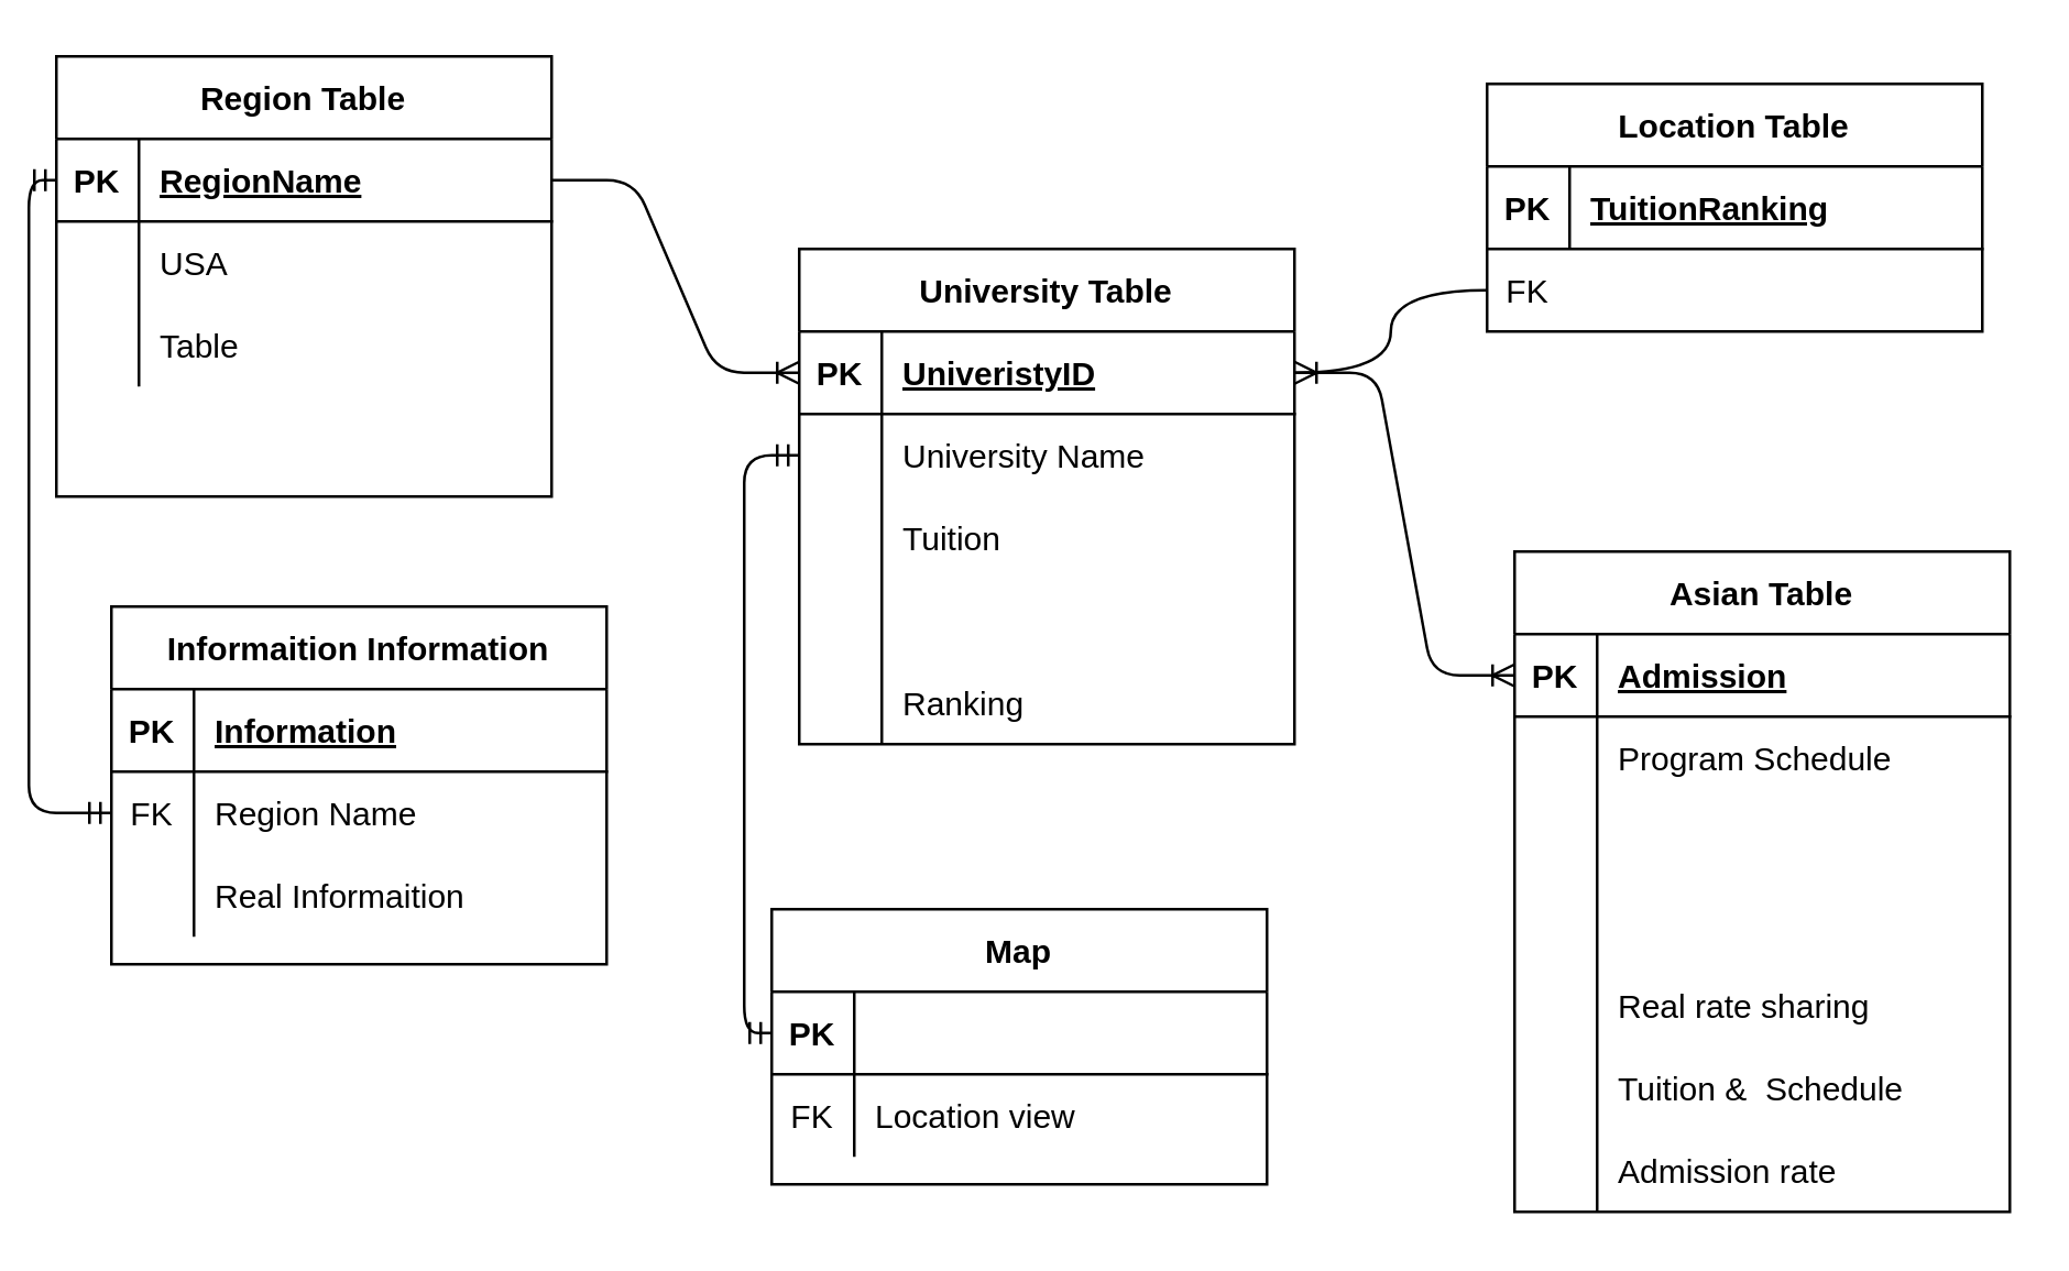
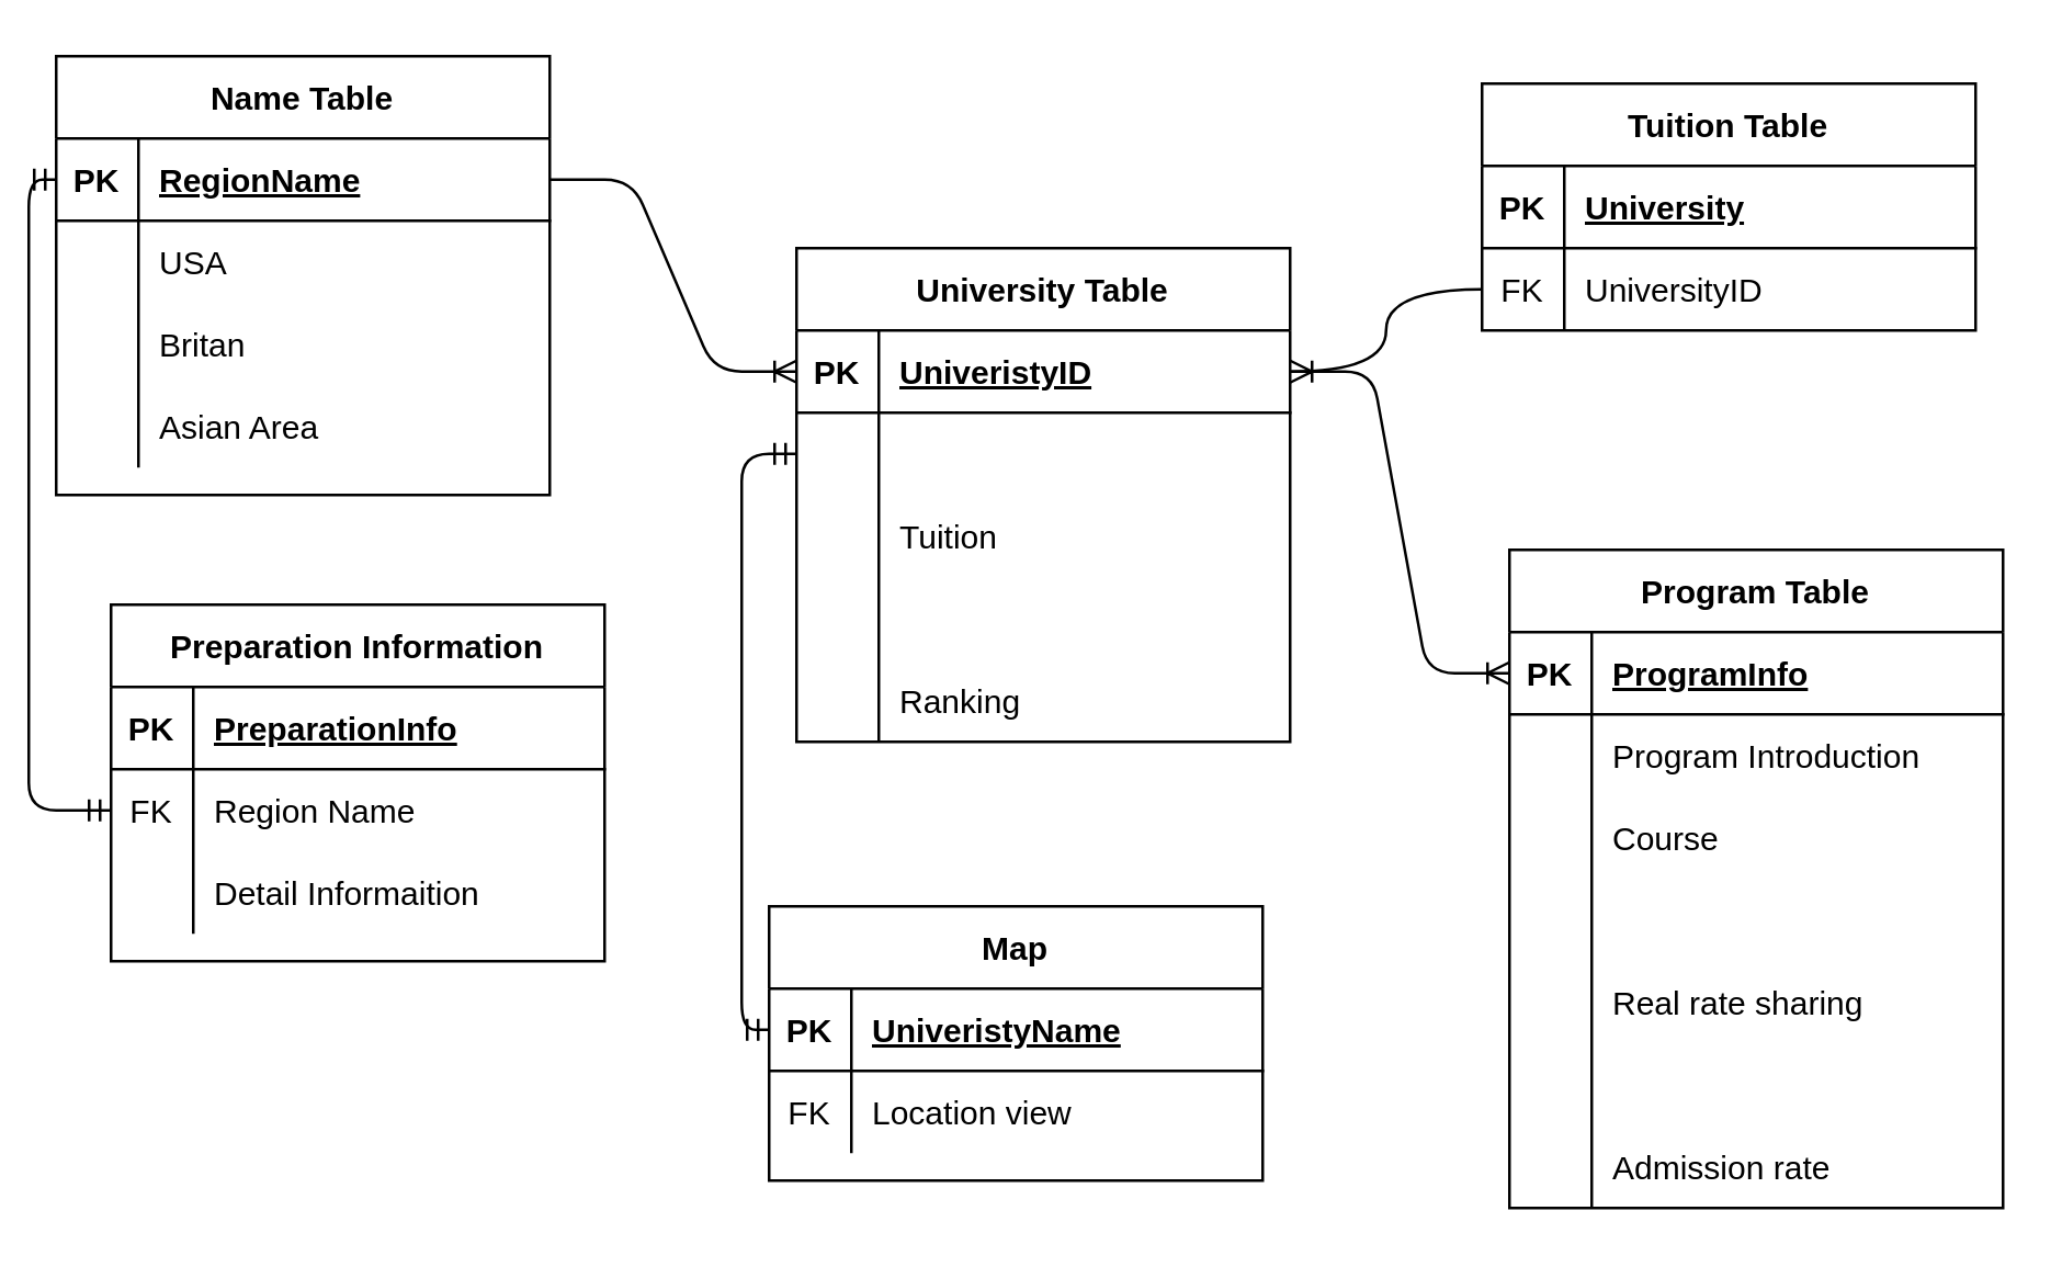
- <mxCell id="47" value="Region Table" style="shape=table;startSize=30;container=1;collapsible=1;childLayout=tableLayout;fixedRows=1;rowLines=0;fontStyle=1;align=center;resizeLast=1;" parent="1" vertex="1"><mxGeometry x="20" y="20" width="180" height="160" as="geometry" /></mxCell>
+ <mxCell id="47" value="Name Table" style="shape=table;startSize=30;container=1;collapsible=1;childLayout=tableLayout;fixedRows=1;rowLines=0;fontStyle=1;align=center;resizeLast=1;" parent="1" vertex="1"><mxGeometry x="20" y="20" width="180" height="160" as="geometry" /></mxCell>
- <mxCell id="40" value="Location Table" style="shape=table;startSize=30;container=1;collapsible=1;childLayout=tableLayout;fixedRows=1;rowLines=0;fontStyle=1;align=center;resizeLast=1;" parent="1" vertex="1"><mxGeometry x="540" y="30" width="180" height="90" as="geometry" /></mxCell>
+ <mxCell id="40" value="Tuition Table" style="shape=table;startSize=30;container=1;collapsible=1;childLayout=tableLayout;fixedRows=1;rowLines=0;fontStyle=1;align=center;resizeLast=1;" parent="1" vertex="1"><mxGeometry x="540" y="30" width="180" height="90" as="geometry" /></mxCell>
- <mxCell id="43" value="TuitionRanking" style="shape=partialRectangle;connectable=0;fillColor=none;top=0;left=0;bottom=0;right=0;align=left;spacingLeft=6;fontStyle=5;overflow=hidden;" parent="41" vertex="1"><mxGeometry x="30" width="150" height="30" as="geometry" /></mxCell>
+ <mxCell id="43" value="University" style="shape=partialRectangle;connectable=0;fillColor=none;top=0;left=0;bottom=0;right=0;align=left;spacingLeft=6;fontStyle=5;overflow=hidden;" parent="41" vertex="1"><mxGeometry x="30" width="150" height="30" as="geometry" /></mxCell>
+ <mxCell id="46" value="UniversityID" style="shape=partialRectangle;connectable=0;fillColor=none;top=0;left=0;bottom=0;right=0;align=left;spacingLeft=6;overflow=hidden;" parent="44" vertex="1"><mxGeometry x="30" width="150" height="30" as="geometry" /></mxCell>
- <mxCell id="56" value="Table" style="shape=partialRectangle;connectable=0;fillColor=none;top=0;left=0;bottom=0;right=0;align=left;spacingLeft=6;overflow=hidden;" parent="54" vertex="1"><mxGeometry x="30" width="150" height="30" as="geometry" /></mxCell>
+ <mxCell id="56" value="Britan" style="shape=partialRectangle;connectable=0;fillColor=none;top=0;left=0;bottom=0;right=0;align=left;spacingLeft=6;overflow=hidden;" parent="54" vertex="1"><mxGeometry x="30" width="150" height="30" as="geometry" /></mxCell>
+ <mxCell id="59" value="Asian Area" style="shape=partialRectangle;connectable=0;fillColor=none;top=0;left=0;bottom=0;right=0;align=left;spacingLeft=6;overflow=hidden;" parent="57" vertex="1"><mxGeometry x="30" width="150" height="30" as="geometry" /></mxCell>
- <mxCell id="31" value="University Name" style="shape=partialRectangle;connectable=0;fillColor=none;top=0;left=0;bottom=0;right=0;align=left;spacingLeft=6;overflow=hidden;" parent="29" vertex="1"><mxGeometry x="30" width="150" height="30" as="geometry" /></mxCell>
- <mxCell id="3" value="Asian Table" style="shape=table;startSize=30;container=1;collapsible=1;childLayout=tableLayout;fixedRows=1;rowLines=0;fontStyle=1;align=center;resizeLast=1;" parent="1" vertex="1"><mxGeometry x="550" y="200" width="180" height="240" as="geometry" /></mxCell>
+ <mxCell id="3" value="Program Table" style="shape=table;startSize=30;container=1;collapsible=1;childLayout=tableLayout;fixedRows=1;rowLines=0;fontStyle=1;align=center;resizeLast=1;" parent="1" vertex="1"><mxGeometry x="550" y="200" width="180" height="240" as="geometry" /></mxCell>
- <mxCell id="62" value="Informaition Information" style="shape=table;startSize=30;container=1;collapsible=1;childLayout=tableLayout;fixedRows=1;rowLines=0;fontStyle=1;align=center;resizeLast=1;" parent="1" vertex="1"><mxGeometry x="40" y="220" width="180" height="130" as="geometry" /></mxCell>
+ <mxCell id="62" value="Preparation Information" style="shape=table;startSize=30;container=1;collapsible=1;childLayout=tableLayout;fixedRows=1;rowLines=0;fontStyle=1;align=center;resizeLast=1;" parent="1" vertex="1"><mxGeometry x="40" y="220" width="180" height="130" as="geometry" /></mxCell>
- <mxCell id="6" value="Admission" style="shape=partialRectangle;connectable=0;fillColor=none;top=0;left=0;bottom=0;right=0;align=left;spacingLeft=6;fontStyle=5;overflow=hidden;" parent="4" vertex="1"><mxGeometry x="30" width="150" height="30" as="geometry" /></mxCell>
+ <mxCell id="6" value="ProgramInfo" style="shape=partialRectangle;connectable=0;fillColor=none;top=0;left=0;bottom=0;right=0;align=left;spacingLeft=6;fontStyle=5;overflow=hidden;" parent="4" vertex="1"><mxGeometry x="30" width="150" height="30" as="geometry" /></mxCell>
- <mxCell id="65" value="Information" style="shape=partialRectangle;connectable=0;fillColor=none;top=0;left=0;bottom=0;right=0;align=left;spacingLeft=6;fontStyle=5;overflow=hidden;" parent="63" vertex="1"><mxGeometry x="30" width="150" height="30" as="geometry" /></mxCell>
+ <mxCell id="65" value="PreparationInfo" style="shape=partialRectangle;connectable=0;fillColor=none;top=0;left=0;bottom=0;right=0;align=left;spacingLeft=6;fontStyle=5;overflow=hidden;" parent="63" vertex="1"><mxGeometry x="30" width="150" height="30" as="geometry" /></mxCell>
- <mxCell id="9" value="Program Schedule" style="shape=partialRectangle;connectable=0;fillColor=none;top=0;left=0;bottom=0;right=0;align=left;spacingLeft=6;overflow=hidden;" parent="7" vertex="1"><mxGeometry x="30" width="150" height="30" as="geometry" /></mxCell>
+ <mxCell id="9" value="Program Introduction" style="shape=partialRectangle;connectable=0;fillColor=none;top=0;left=0;bottom=0;right=0;align=left;spacingLeft=6;overflow=hidden;" parent="7" vertex="1"><mxGeometry x="30" width="150" height="30" as="geometry" /></mxCell>
+ <mxCell id="12" value="Course" style="shape=partialRectangle;connectable=0;fillColor=none;top=0;left=0;bottom=0;right=0;align=left;spacingLeft=6;overflow=hidden;" parent="10" vertex="1"><mxGeometry x="30" width="150" height="30" as="geometry" /></mxCell>
- <mxCell id="71" value="Real Informaition" style="shape=partialRectangle;connectable=0;fillColor=none;top=0;left=0;bottom=0;right=0;align=left;spacingLeft=6;overflow=hidden;" parent="69" vertex="1"><mxGeometry x="30" width="150" height="30" as="geometry" /></mxCell>
+ <mxCell id="71" value="Detail Informaition" style="shape=partialRectangle;connectable=0;fillColor=none;top=0;left=0;bottom=0;right=0;align=left;spacingLeft=6;overflow=hidden;" parent="69" vertex="1"><mxGeometry x="30" width="150" height="30" as="geometry" /></mxCell>
+ <mxCell id="75" value="UniveristyName" style="shape=partialRectangle;connectable=0;fillColor=none;top=0;left=0;bottom=0;right=0;align=left;spacingLeft=6;fontStyle=5;overflow=hidden;" vertex="1" parent="73"><mxGeometry x="30" width="150" height="30" as="geometry" /></mxCell>
- <mxCell id="20" value="Tuition &amp;  Schedule" style="shape=partialRectangle;connectable=0;fillColor=none;top=0;left=0;bottom=0;right=0;align=left;spacingLeft=6;overflow=hidden;" parent="18" vertex="1"><mxGeometry x="30" width="150" height="30" as="geometry" /></mxCell>
